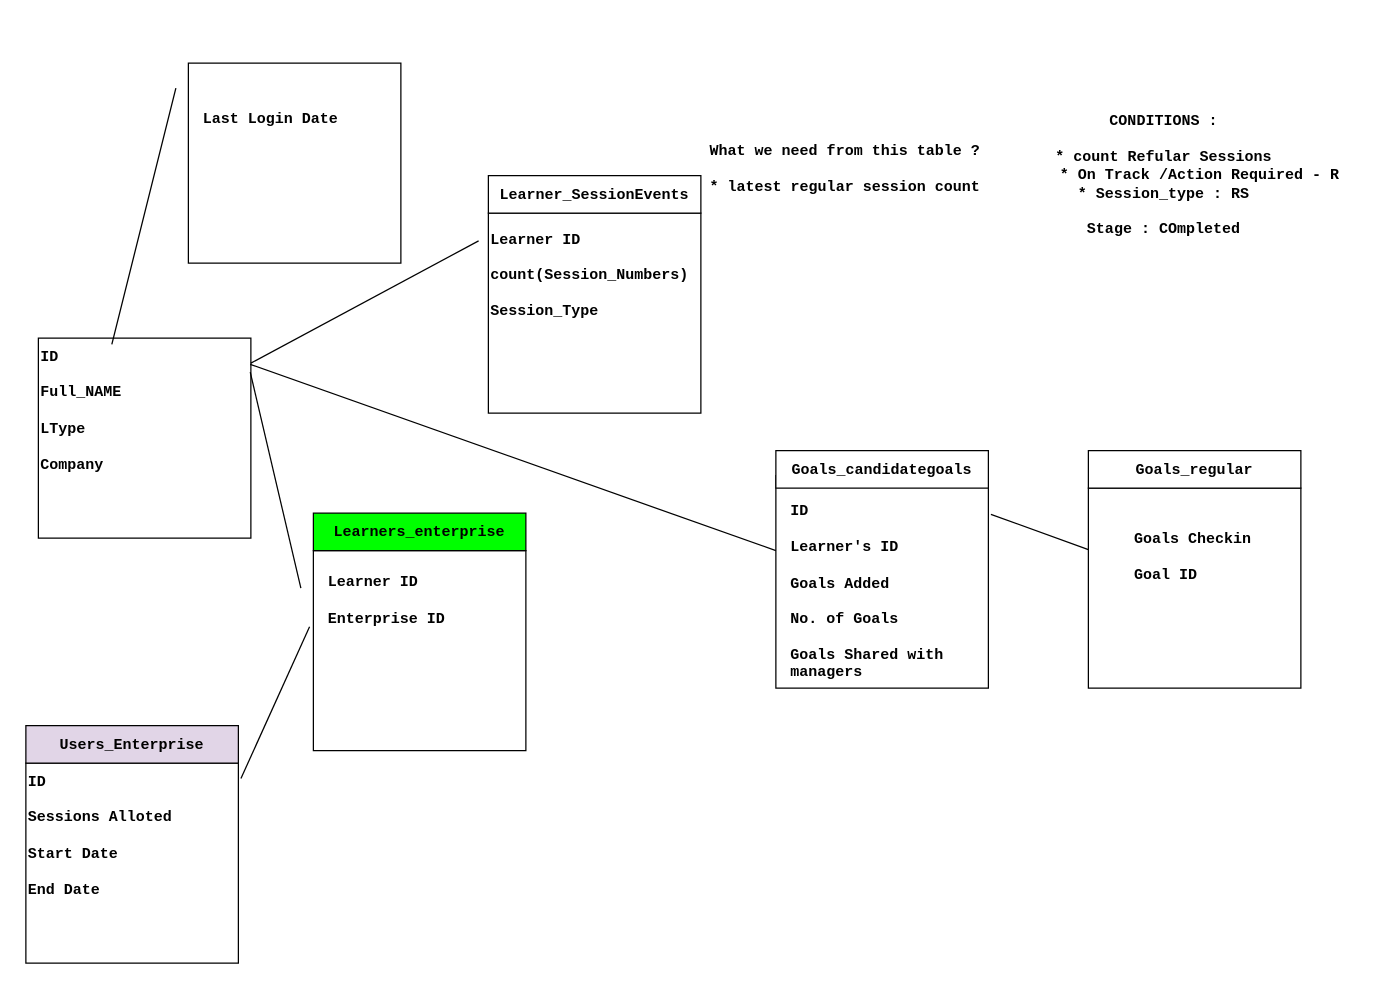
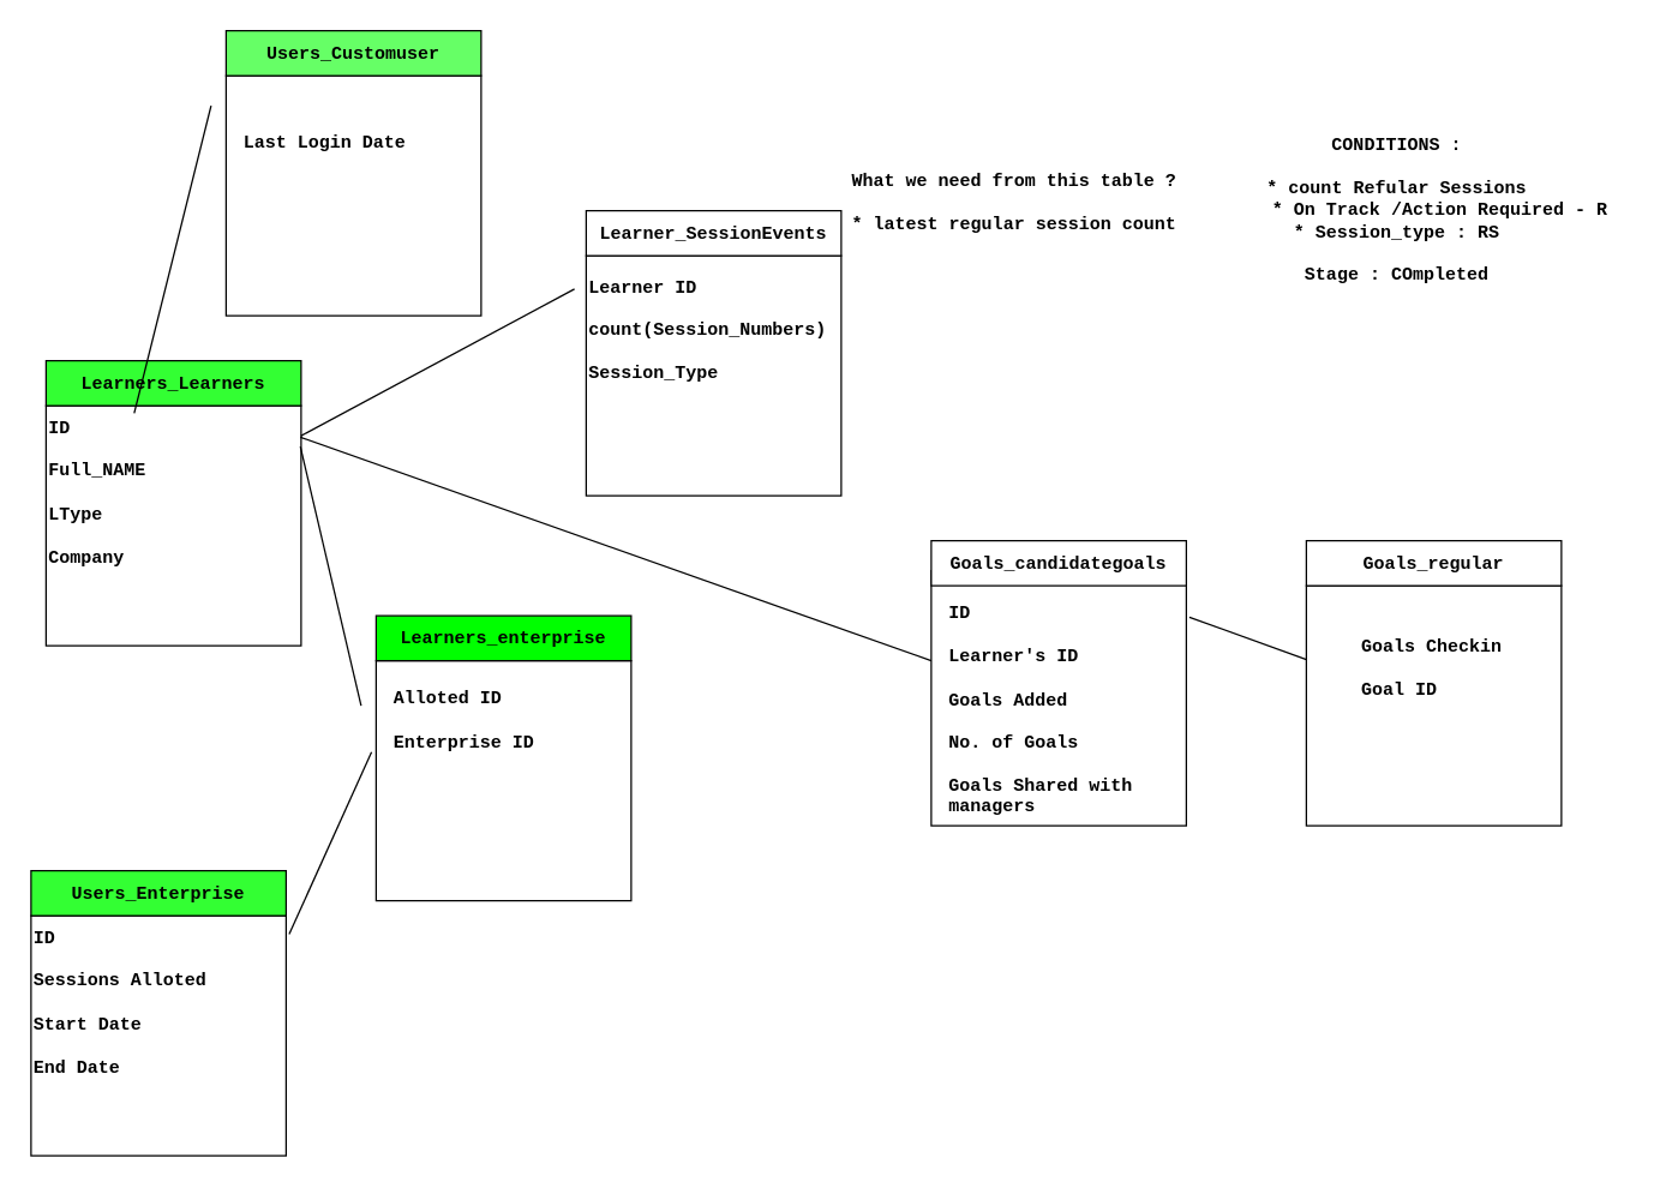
+ <mxCell id="13" value="&lt;font face=&quot;Courier New&quot;&gt;&lt;b&gt;Users_Customuser&lt;/b&gt;&lt;/font&gt;" style="rounded=0;whiteSpace=wrap;html=1;fillColor=#66FF66;" vertex="1" parent="1"><mxGeometry x="150" y="20" width="170" height="30" as="geometry" /></mxCell>
+ <mxCell id="3" value="&lt;font face=&quot;Courier New&quot;&gt;&lt;b&gt;Learners_Learners&lt;/b&gt;&lt;/font&gt;" style="rounded=0;whiteSpace=wrap;html=1;fillColor=#33FF33;" vertex="1" parent="1"><mxGeometry x="30" y="240" width="170" height="30" as="geometry" /></mxCell>
- <mxCell id="23" value="&lt;b&gt;Learner ID&lt;br&gt;&lt;br&gt;Enterprise ID&lt;br&gt;&lt;/b&gt;" style="text;html=1;align=left;verticalAlign=middle;resizable=0;points=[];autosize=1;strokeColor=none;fillColor=none;fontFamily=Courier New;" vertex="1" parent="1"><mxGeometry x="260" y="455" width="110" height="50" as="geometry" /></mxCell>
+ <mxCell id="23" value="&lt;b&gt;Alloted ID&lt;br&gt;&lt;br&gt;Enterprise ID&lt;br&gt;&lt;/b&gt;" style="text;html=1;align=left;verticalAlign=middle;resizable=0;points=[];autosize=1;strokeColor=none;fillColor=none;fontFamily=Courier New;" vertex="1" parent="1"><mxGeometry x="260" y="455" width="110" height="50" as="geometry" /></mxCell>
- <mxCell id="10" value="&lt;font face=&quot;Courier New&quot;&gt;&lt;b&gt;Users_Enterprise&lt;/b&gt;&lt;/font&gt;" style="rounded=0;whiteSpace=wrap;html=1;fillColor=#e1d5e7;" vertex="1" parent="1"><mxGeometry x="20" y="580" width="170" height="30" as="geometry" /></mxCell>
+ <mxCell id="10" value="&lt;font face=&quot;Courier New&quot;&gt;&lt;b&gt;Users_Enterprise&lt;/b&gt;&lt;/font&gt;" style="rounded=0;whiteSpace=wrap;html=1;fillColor=#33FF33;" vertex="1" parent="1"><mxGeometry x="20" y="580" width="170" height="30" as="geometry" /></mxCell>
